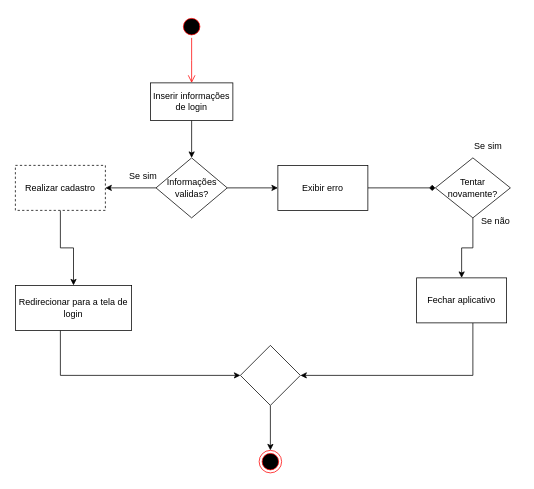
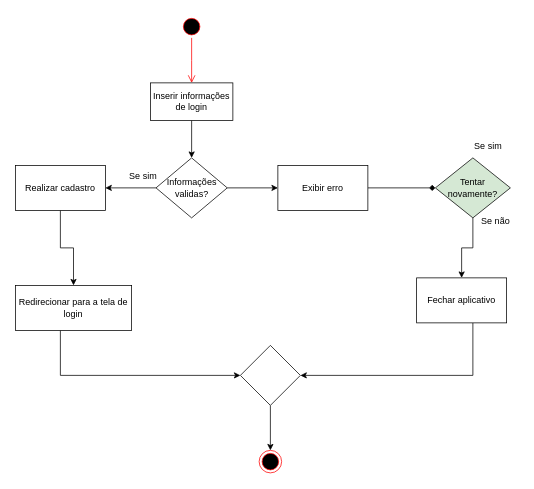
- <mxCell id="10" value="Realizar cadastro" style="whiteSpace=wrap;html=1;dashed=1;" vertex="1" parent="1"><mxGeometry x="20" y="220" width="120" height="60" as="geometry" /></mxCell>
+ <mxCell id="10" value="Realizar cadastro" style="whiteSpace=wrap;html=1;" vertex="1" parent="1"><mxGeometry x="20" y="220" width="120" height="60" as="geometry" /></mxCell>
- <mxCell id="17" value="Tentar novamente?" style="rhombus;whiteSpace=wrap;html=1;" vertex="1" parent="1"><mxGeometry x="580" y="210" width="100" height="80" as="geometry" /></mxCell>
+ <mxCell id="17" value="Tentar novamente?" style="rhombus;whiteSpace=wrap;html=1;fillColor=#d5e8d4;" vertex="1" parent="1"><mxGeometry x="580" y="210" width="100" height="80" as="geometry" /></mxCell>
